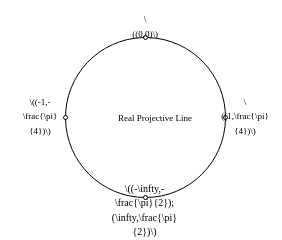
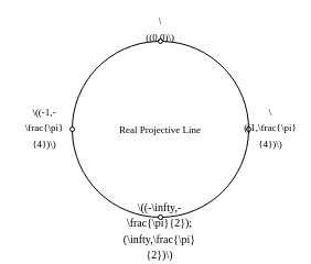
- <mxCell id="3" value="&lt;font style=&quot;font-size: 9px;&quot; face=&quot;Times New Roman&quot;&gt;Real Projective Line&lt;/font&gt;" style="whiteSpace=wrap;html=1;fillColor=none;strokeColor=none;" parent="1" vertex="1"><mxGeometry x="115" y="107" width="80" height="20" as="geometry" /></mxCell>
+ <mxCell id="3" value="&lt;font style=&quot;font-size: 9px;&quot; face=&quot;Times New Roman&quot;&gt;Real Projective Line&lt;/font&gt;" style="whiteSpace=wrap;html=1;fillColor=none;strokeColor=none;" parent="1" vertex="1"><mxGeometry x="105" y="107" width="80" height="20" as="geometry" /></mxCell>
